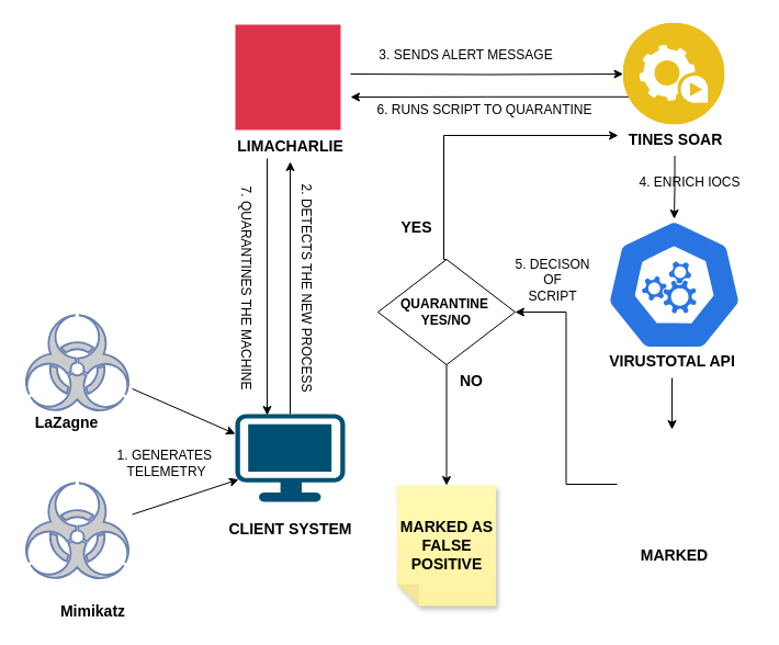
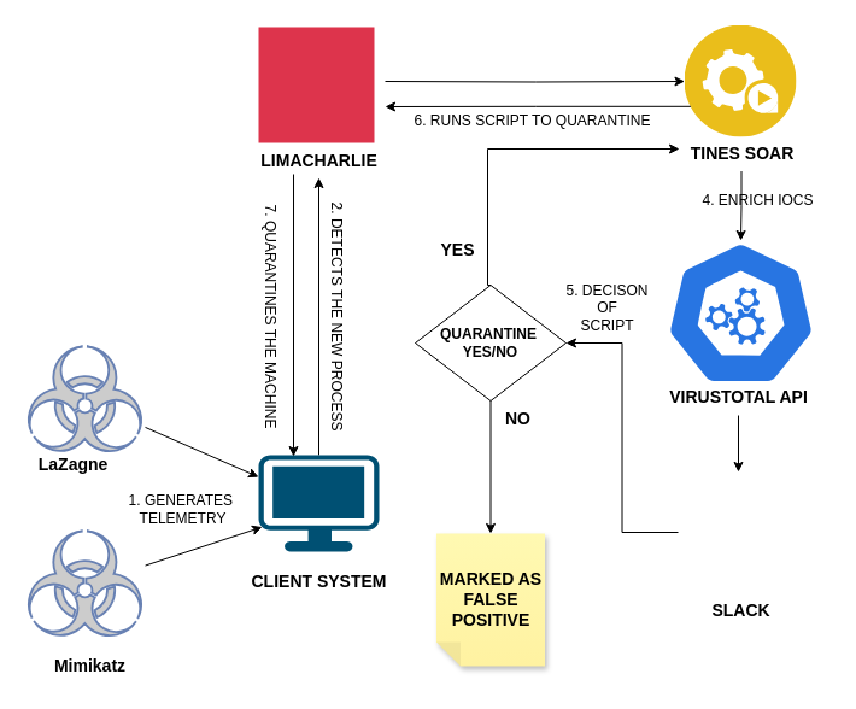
- <mxCell id="22" value="3. SENDS ALERT MESSAGE" style="text;html=1;align=center;verticalAlign=middle;resizable=0;points=[];autosize=1;strokeColor=none;fillColor=none;" parent="1" vertex="1"><mxGeometry x="334" y="35" width="180" height="30" as="geometry" /></mxCell>
- <mxCell id="18" value="&lt;font style=&quot;font-size: 14px;&quot;&gt;&lt;b&gt;MARKED&lt;/b&gt;&lt;/font&gt;" style="text;html=1;align=center;verticalAlign=middle;resizable=0;points=[];autosize=1;strokeColor=none;fillColor=none;" parent="1" vertex="1"><mxGeometry x="579" y="491" width="70" height="30" as="geometry" /></mxCell>
+ <mxCell id="18" value="&lt;font style=&quot;font-size: 14px;&quot;&gt;&lt;b&gt;SLACK&lt;/b&gt;&lt;/font&gt;" style="text;html=1;align=center;verticalAlign=middle;resizable=0;points=[];autosize=1;strokeColor=none;fillColor=none;" parent="1" vertex="1"><mxGeometry x="579" y="491" width="70" height="30" as="geometry" /></mxCell>
- <mxCell id="29" value="&lt;font style=&quot;font-size: 14px;&quot;&gt;&lt;b&gt;Mimikatz&lt;/b&gt;&lt;/font&gt;" style="text;html=1;align=center;verticalAlign=middle;resizable=0;points=[];autosize=1;strokeColor=none;fillColor=none;" vertex="1" parent="1"><mxGeometry x="45" y="542" width="77" height="29" as="geometry" /></mxCell>
+ <mxCell id="29" value="&lt;font style=&quot;font-size: 14px;&quot;&gt;&lt;b&gt;Mimikatz&lt;/b&gt;&lt;/font&gt;" style="text;html=1;align=center;verticalAlign=middle;resizable=0;points=[];autosize=1;strokeColor=none;fillColor=none;" vertex="1" parent="1"><mxGeometry x="35" y="537" width="77" height="29" as="geometry" /></mxCell>
